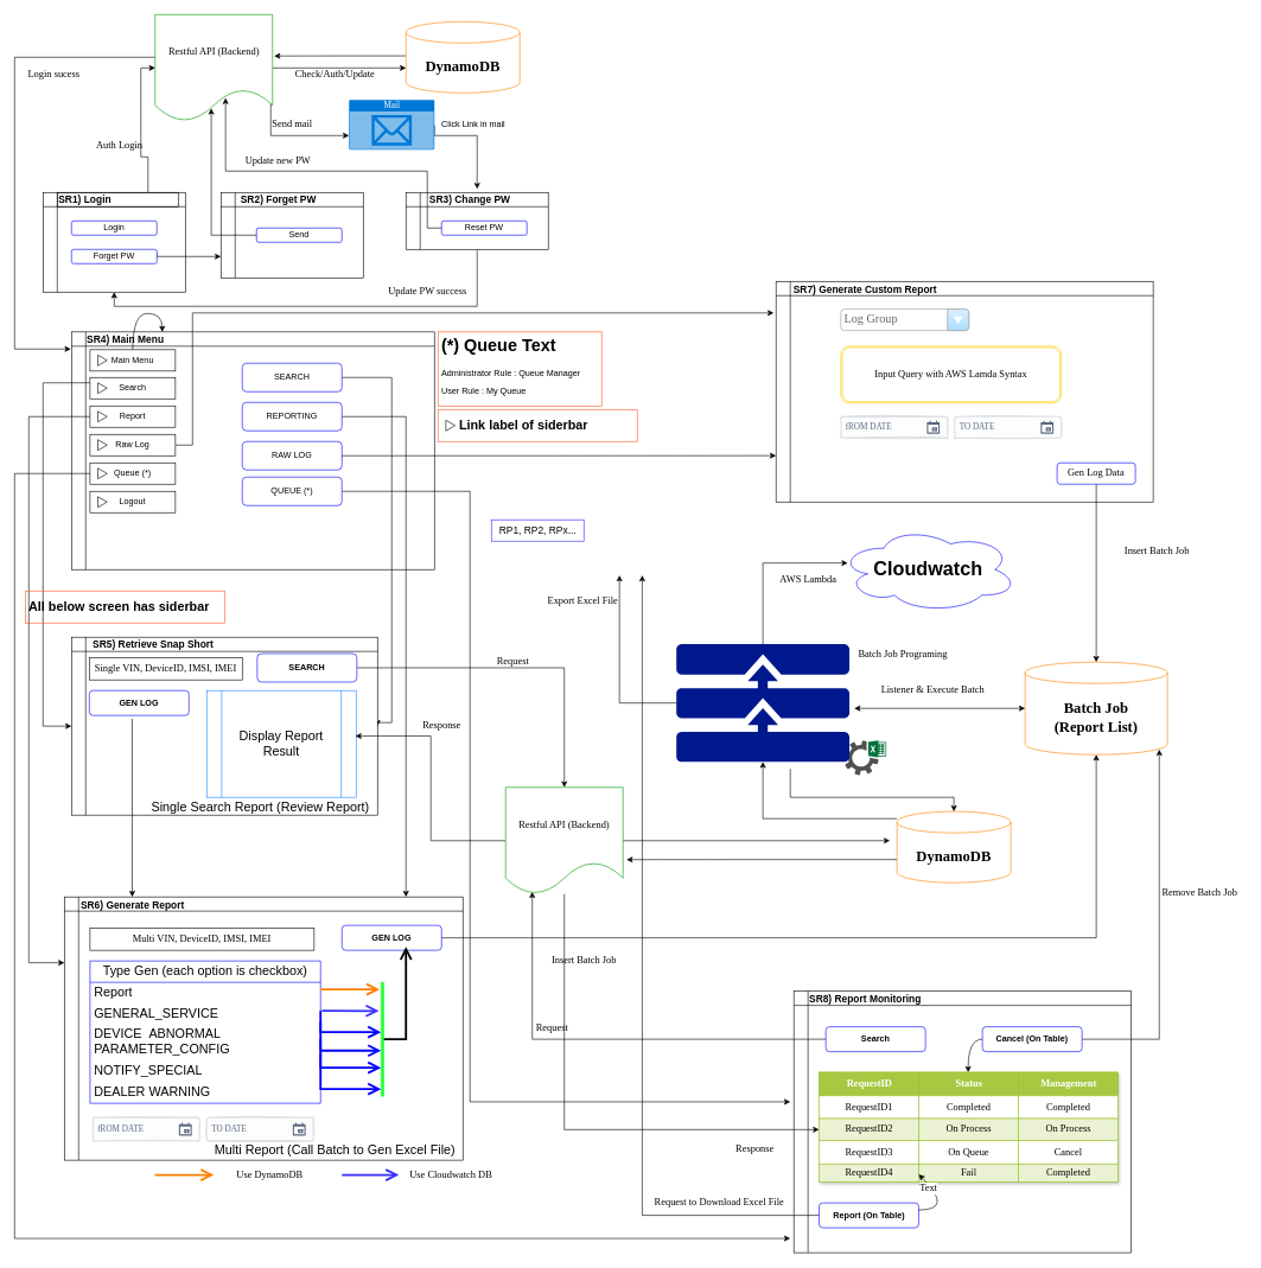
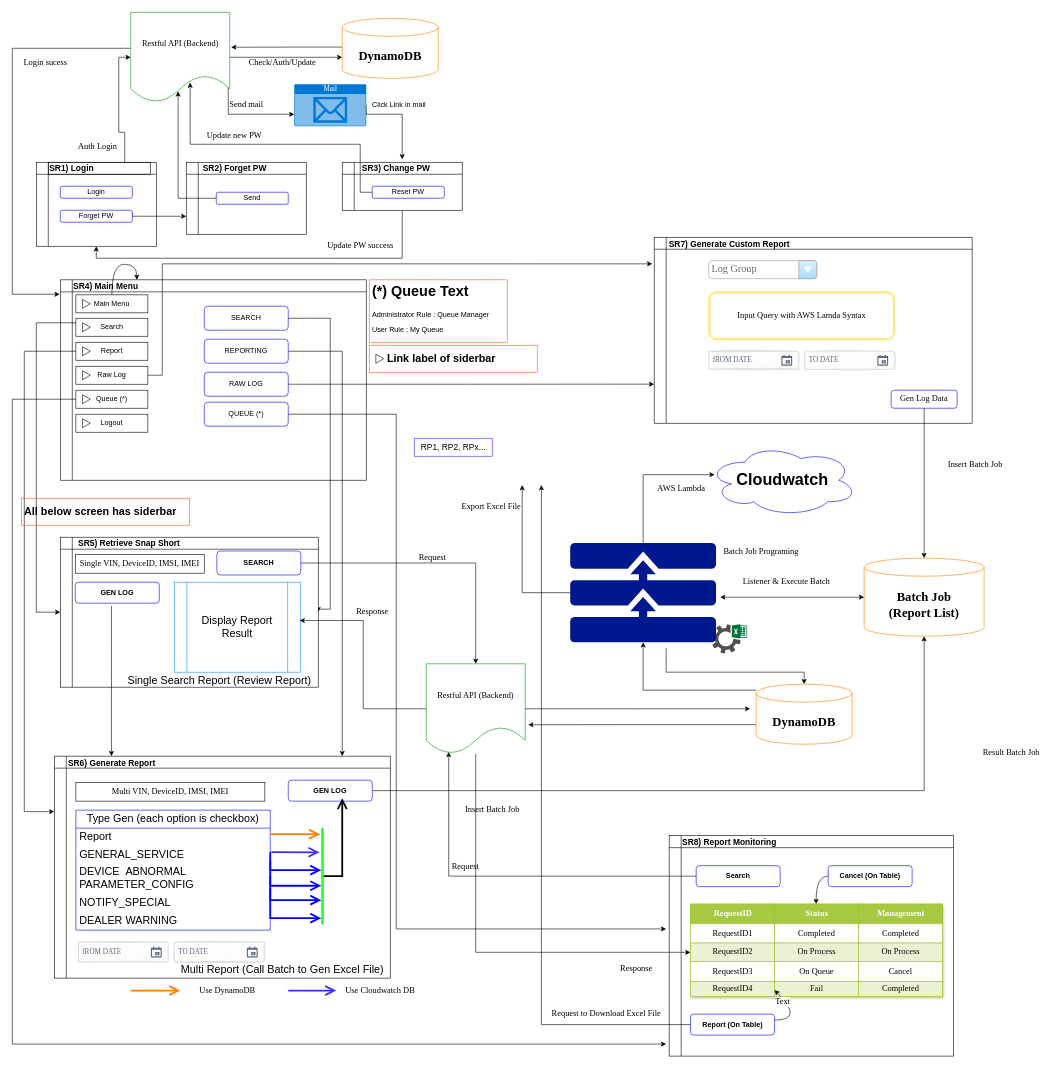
- <mxCell id="175" value="Auth Login" style="text;html=1;align=center;verticalAlign=middle;resizable=0;points=[];autosize=1;strokeColor=none;fillColor=none;fontSize=14;fontFamily=Times New Roman;movable=0;rotatable=0;deletable=0;editable=0;connectable=0;" parent="1" vertex="1"><mxGeometry x="122" y="190" width="90" height="30" as="geometry" /></mxCell>
+ <mxCell id="175" value="Auth Login" style="text;html=1;align=center;verticalAlign=middle;resizable=0;points=[];autosize=1;strokeColor=none;fillColor=none;fontSize=14;fontFamily=Times New Roman;movable=0;rotatable=0;deletable=0;editable=0;connectable=0;" parent="1" vertex="1"><mxGeometry x="117" y="230" width="90" height="30" as="geometry" /></mxCell>
- <mxCell id="144" style="edgeStyle=orthogonalEdgeStyle;rounded=0;orthogonalLoop=1;jettySize=auto;html=1;exitX=1;exitY=0.5;exitDx=0;exitDy=0;entryX=0.943;entryY=0.945;entryDx=0;entryDy=0;entryPerimeter=0;strokeColor=#000000;fontFamily=Times New Roman;fontSize=14;movable=0;resizable=0;rotatable=0;deletable=0;editable=0;connectable=0;" parent="1" source="146" target="86" edge="1"><mxGeometry relative="1" as="geometry" /></mxCell>
- <mxCell id="147" value="Remove Batch Job" style="text;html=1;align=center;verticalAlign=middle;resizable=0;points=[];autosize=1;strokeColor=none;fillColor=none;fontSize=14;fontFamily=Times New Roman;movable=0;rotatable=0;deletable=0;editable=0;connectable=0;" parent="1" vertex="1"><mxGeometry x="1620" y="1240" width="130" height="30" as="geometry" /></mxCell>
+ <mxCell id="147" value="Result Batch Job" style="text;html=1;align=center;verticalAlign=middle;resizable=0;points=[];autosize=1;strokeColor=none;fillColor=none;fontSize=14;fontFamily=Times New Roman;movable=0;rotatable=0;deletable=0;editable=0;connectable=0;" parent="1" vertex="1"><mxGeometry x="1620" y="1240" width="130" height="30" as="geometry" /></mxCell>
